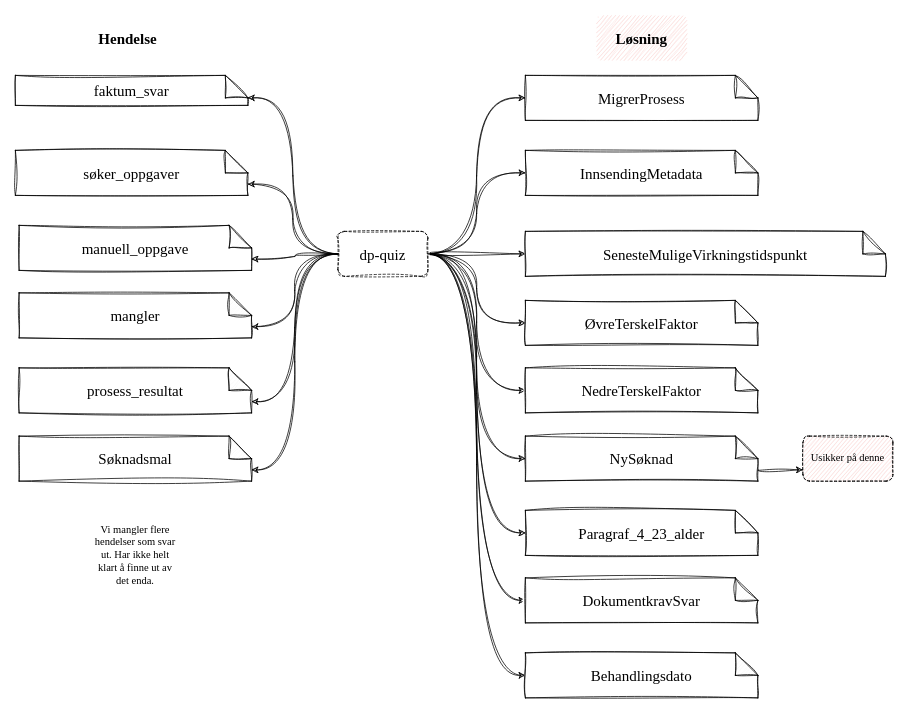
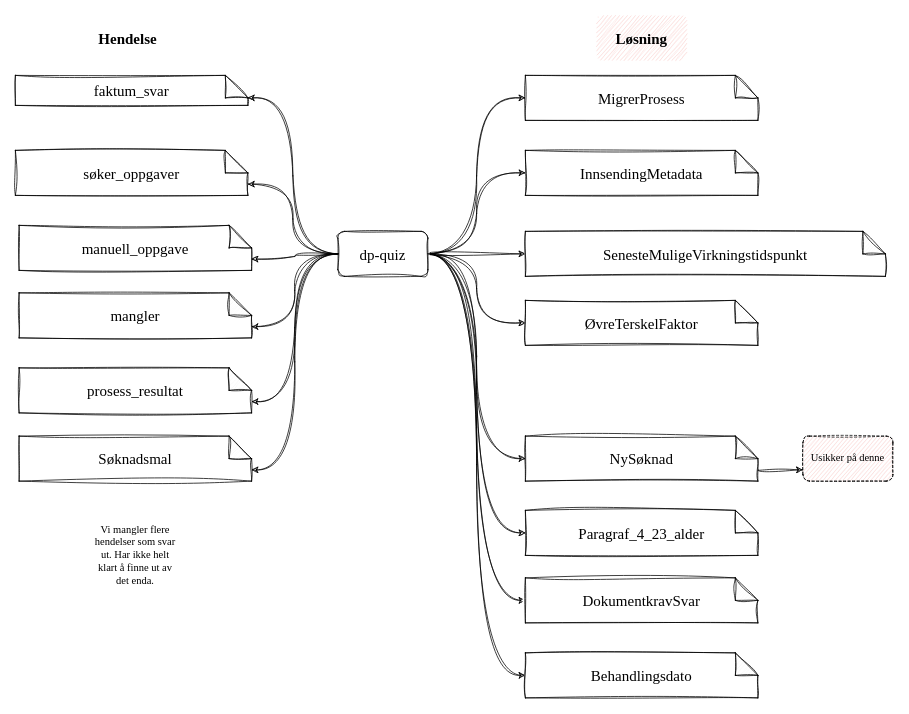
- <mxCell id="10" value="dp-quiz" style="rounded=1;whiteSpace=wrap;html=1;sketch=1;hachureGap=4;jiggle=2;curveFitting=1;fontFamily=Architects Daughter;fontSource=https%3A%2F%2Ffonts.googleapis.com%2Fcss%3Ffamily%3DArchitects%2BDaughter;fontSize=20;dashed=1;" parent="1" vertex="1"><mxGeometry x="450" y="308" width="120" height="60" as="geometry" /></mxCell>
+ <mxCell id="10" value="dp-quiz" style="rounded=1;whiteSpace=wrap;html=1;sketch=1;hachureGap=4;jiggle=2;curveFitting=1;fontFamily=Architects Daughter;fontSource=https%3A%2F%2Ffonts.googleapis.com%2Fcss%3Ffamily%3DArchitects%2BDaughter;fontSize=20;" parent="1" vertex="1"><mxGeometry x="450" y="308" width="120" height="60" as="geometry" /></mxCell>
- <mxCell id="4" style="edgeStyle=orthogonalEdgeStyle;curved=1;sketch=1;hachureGap=4;jiggle=2;curveFitting=1;html=1;entryX=0;entryY=0.5;entryDx=0;entryDy=0;entryPerimeter=0;fontFamily=Architects Daughter;fontSource=https%3A%2F%2Ffonts.googleapis.com%2Fcss%3Ffamily%3DArchitects%2BDaughter;fontSize=14;" parent="1" source="10" target="13" edge="1"><mxGeometry relative="1" as="geometry" /></mxCell>
- <mxCell id="13" value="NedreTerskelFaktor" style="shape=note;whiteSpace=wrap;html=1;backgroundOutline=1;darkOpacity=0.05;sketch=1;hachureGap=4;jiggle=2;curveFitting=1;fontFamily=Architects Daughter;fontSource=https%3A%2F%2Ffonts.googleapis.com%2Fcss%3Ffamily%3DArchitects%2BDaughter;fontSize=20;" parent="1" vertex="1"><mxGeometry x="700" y="490" width="310" height="60" as="geometry" /></mxCell>
